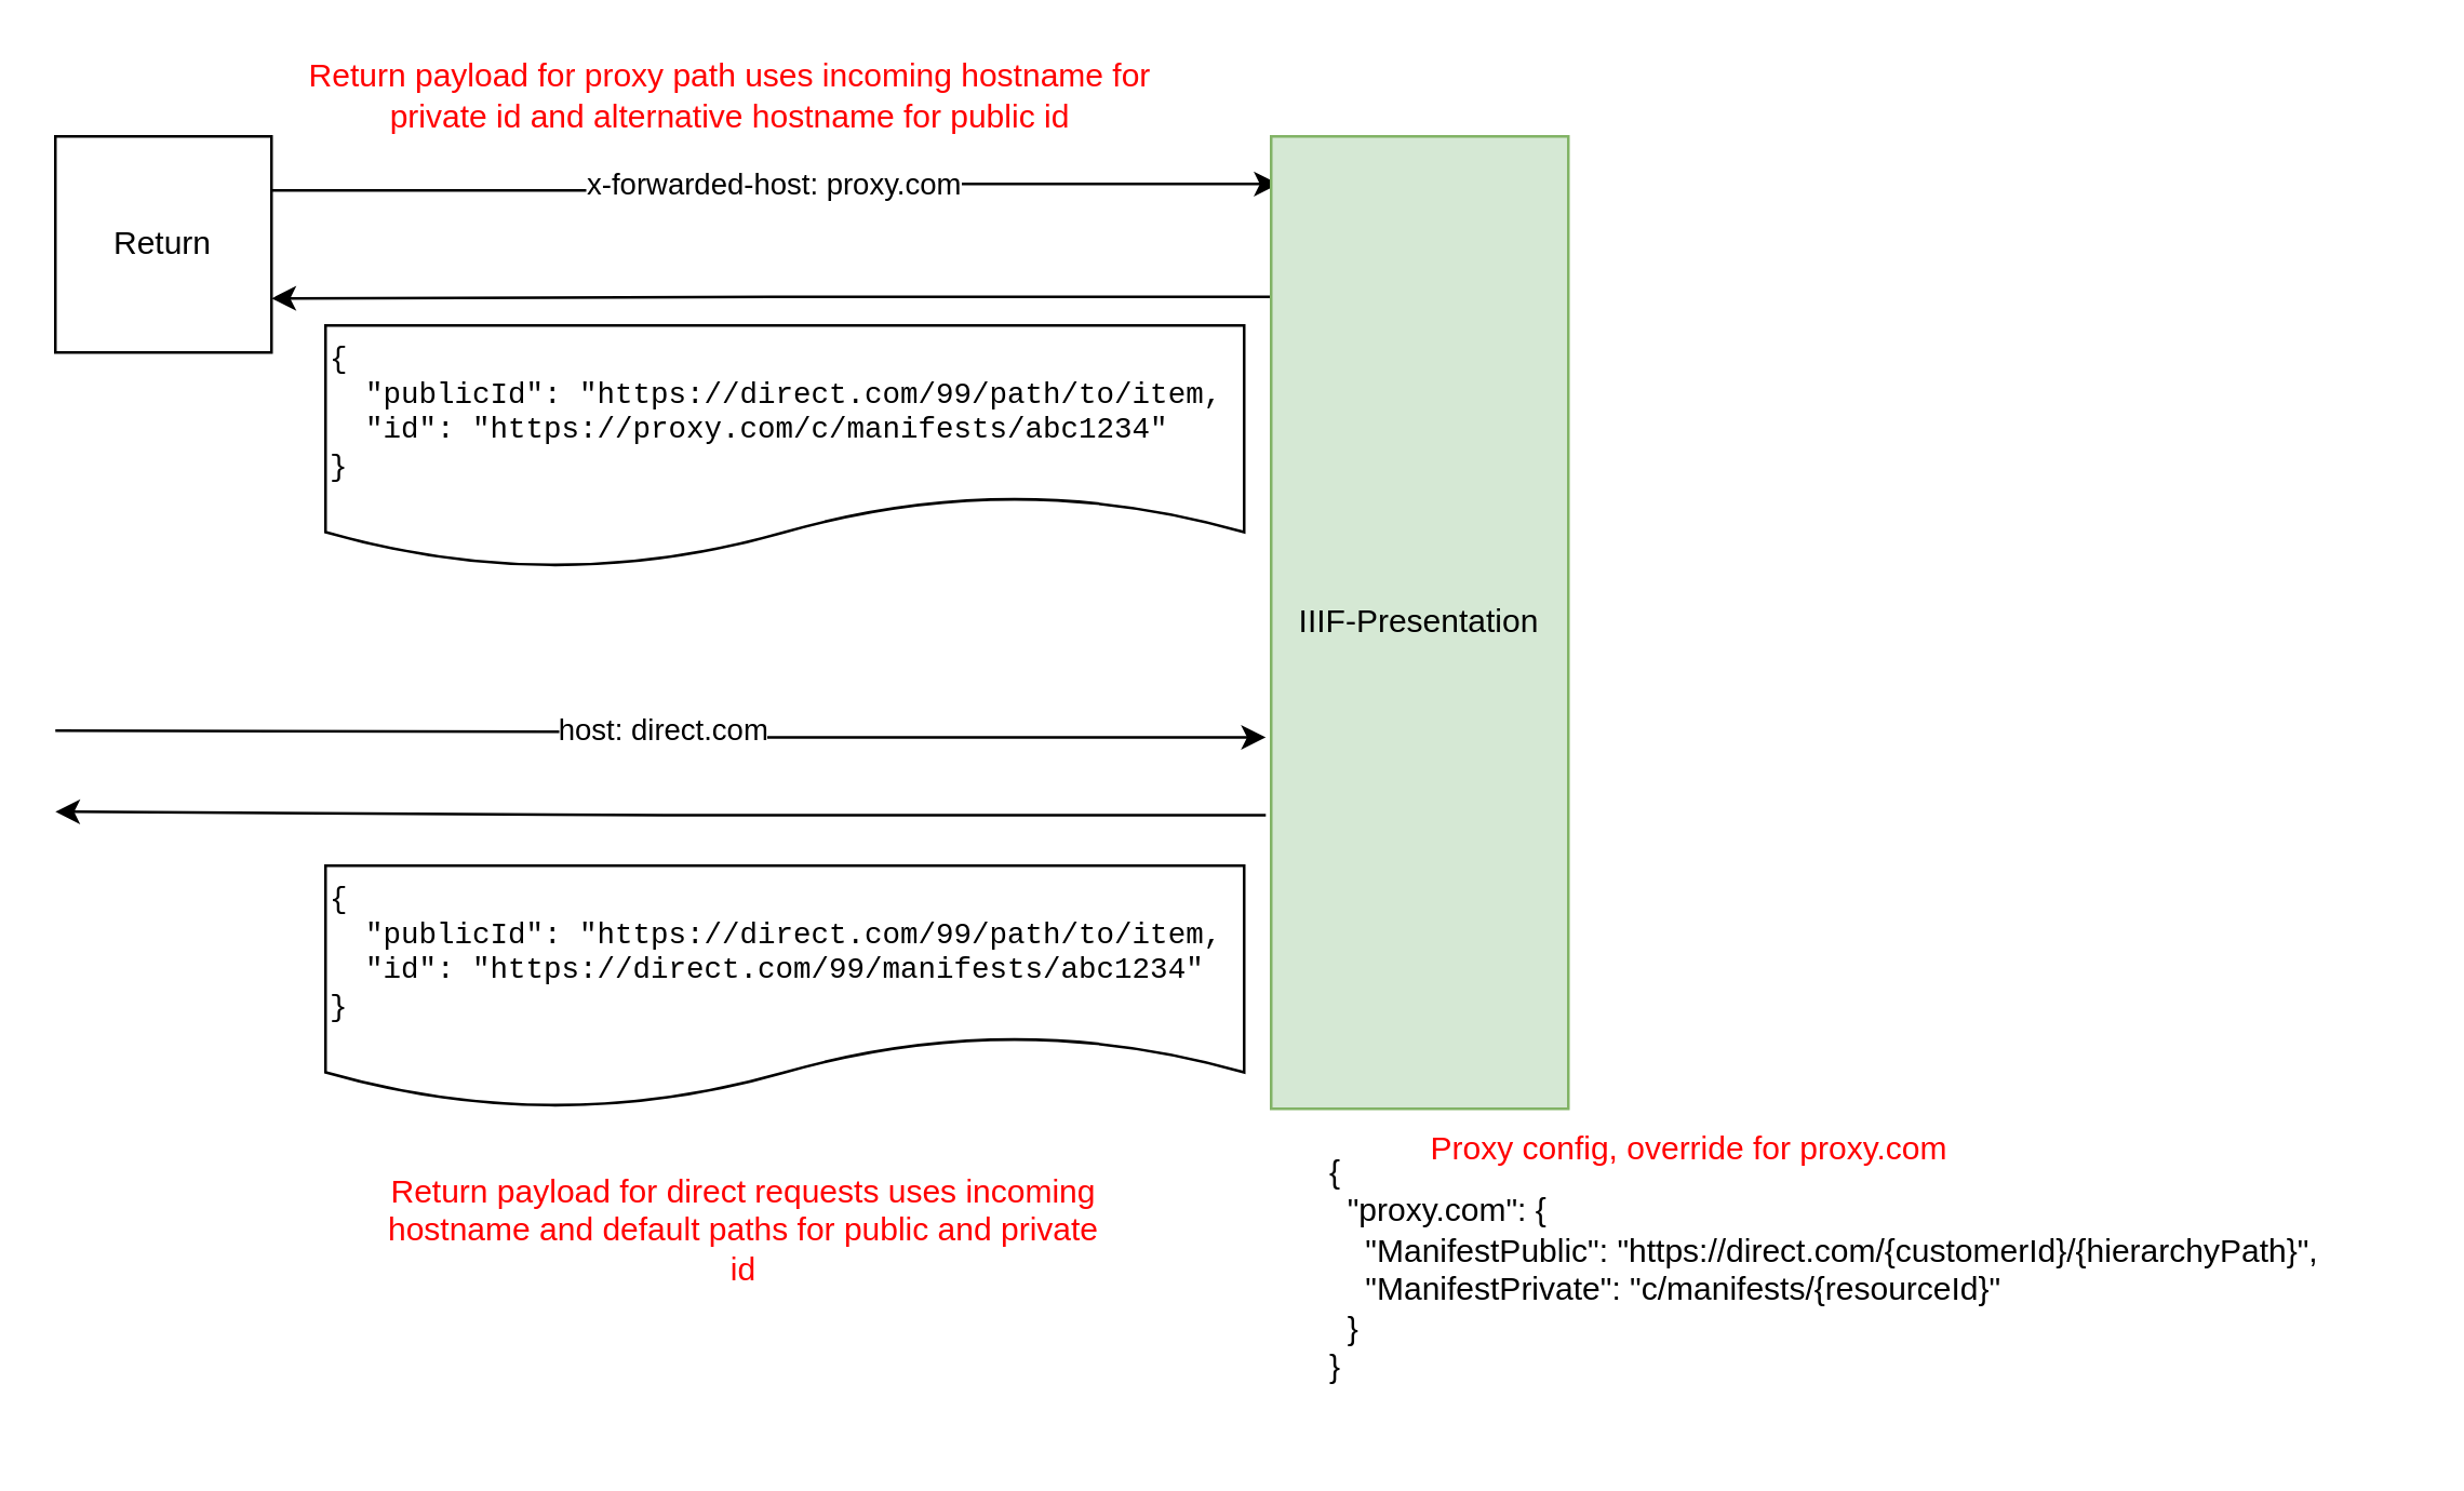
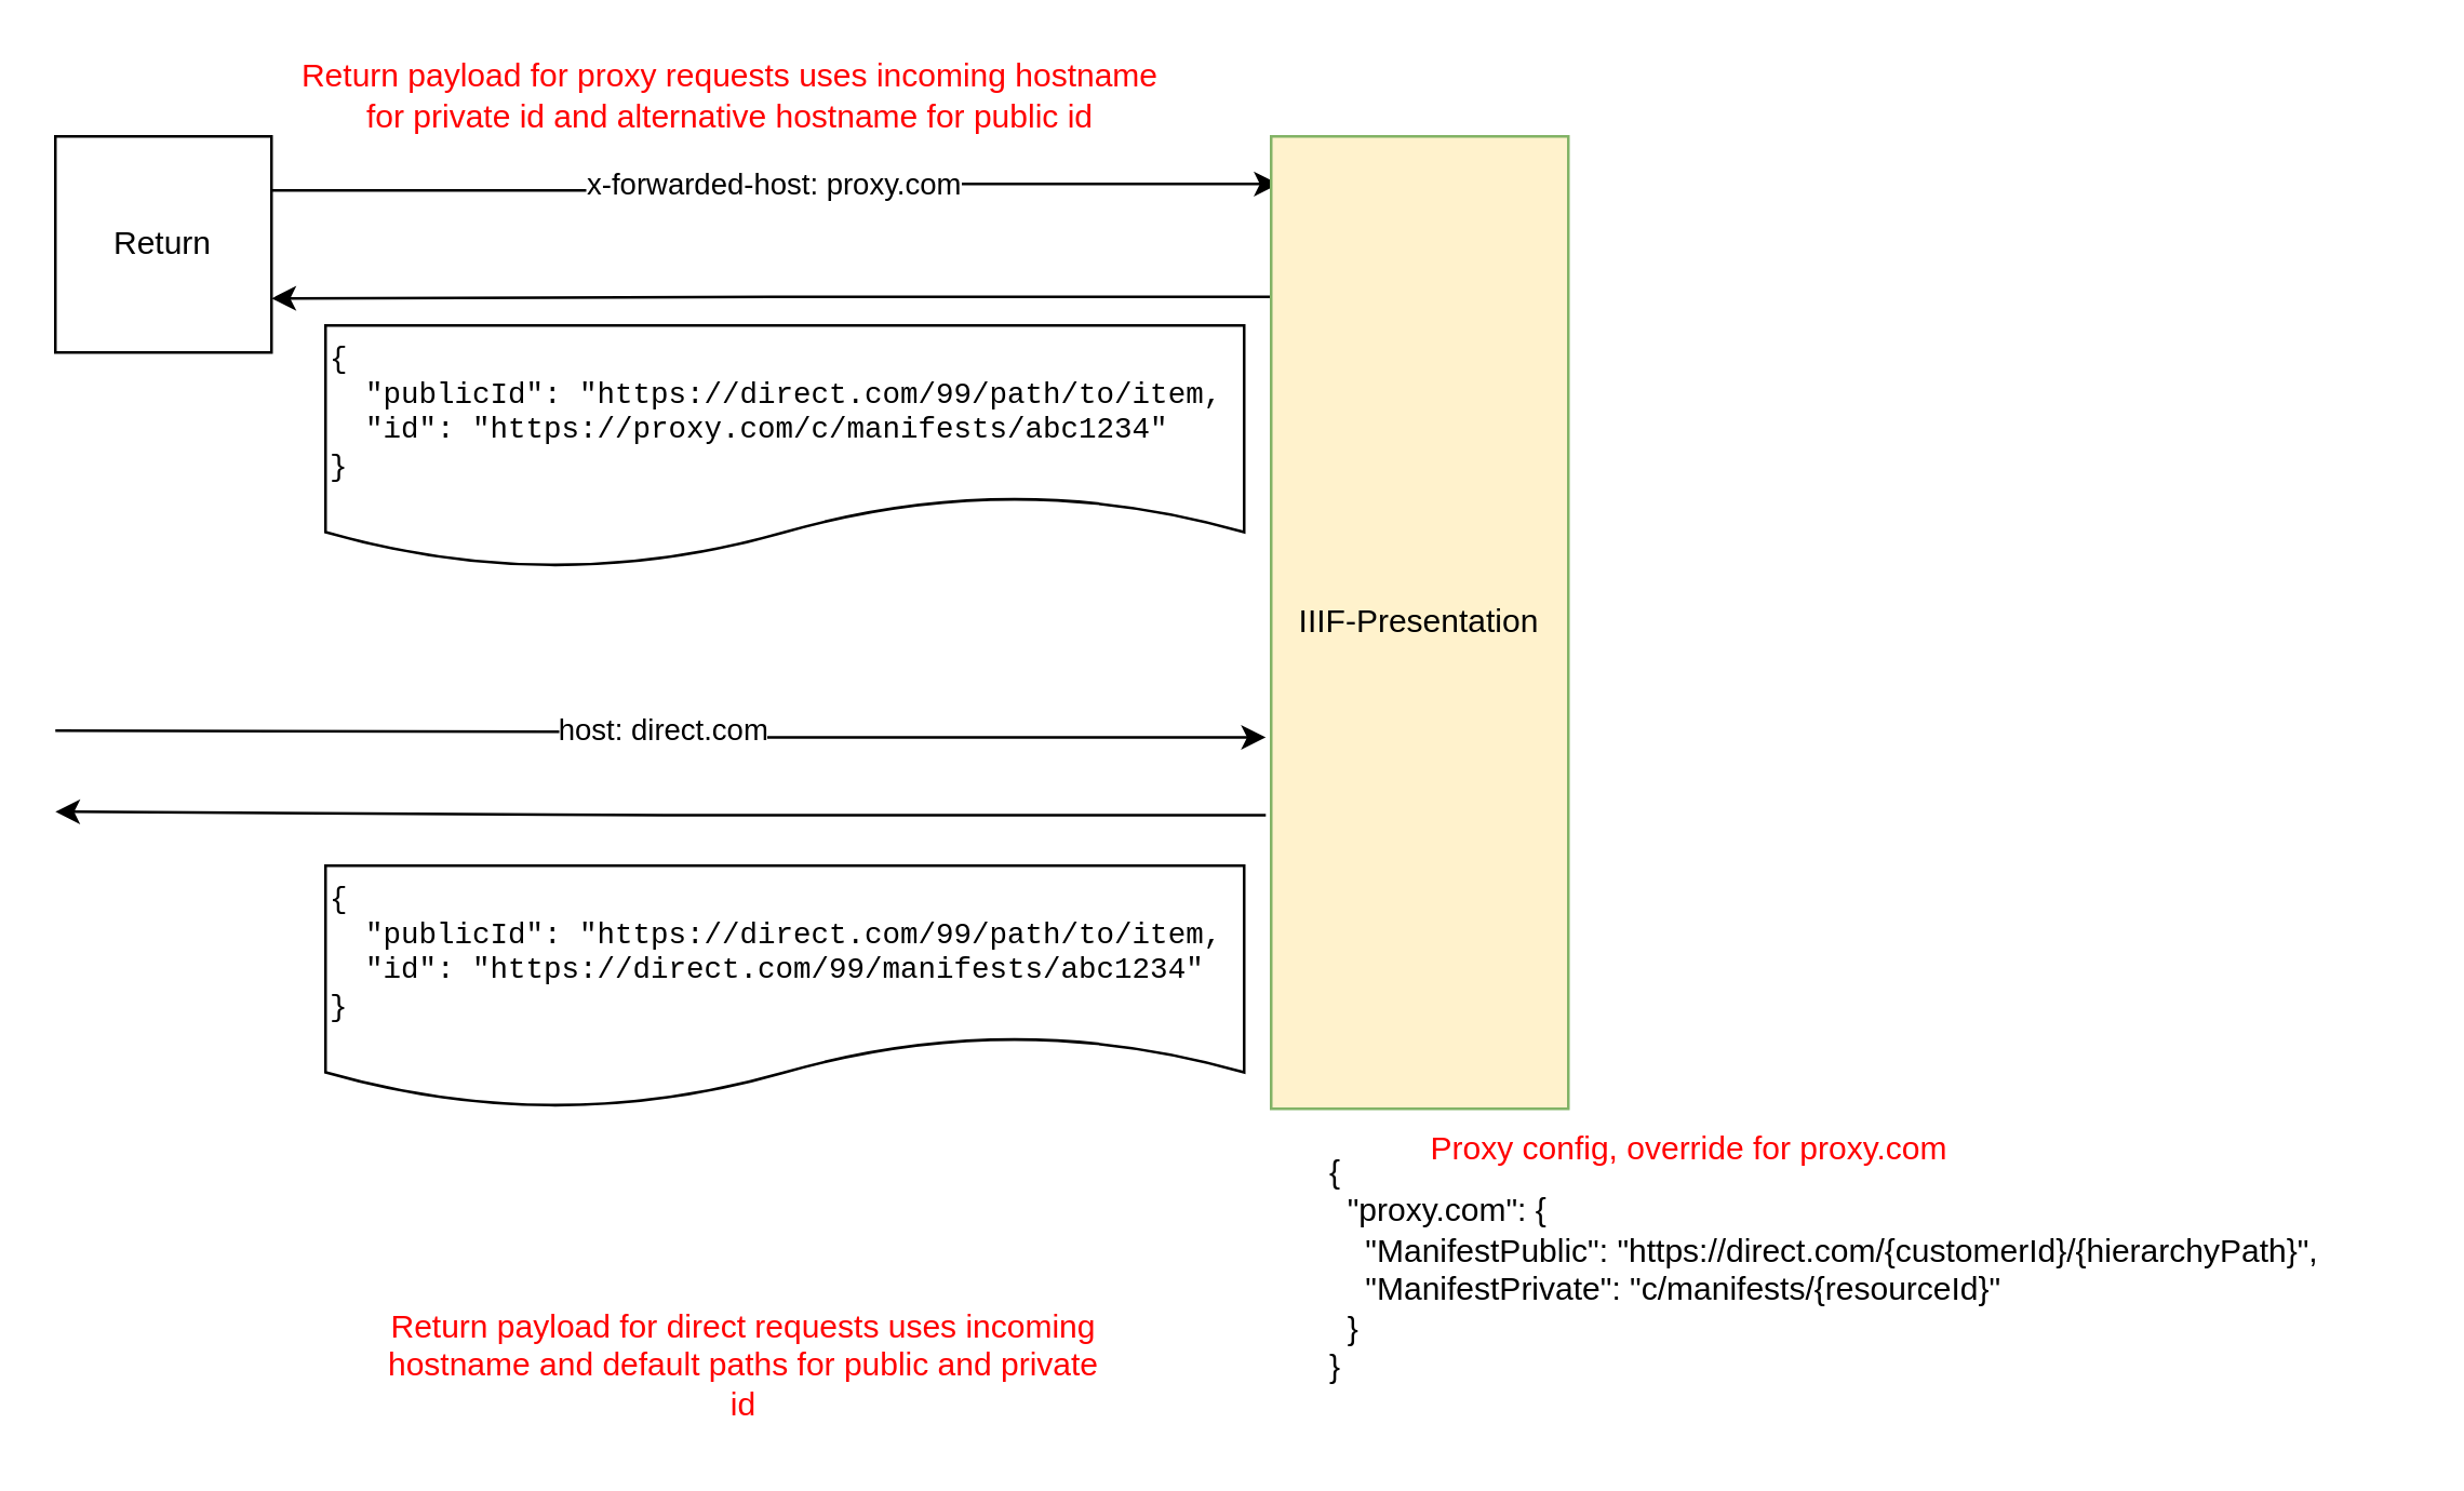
- <mxCell id="12" value="Return payload for proxy path uses incoming hostname for private id and alternative hostname for public id" style="text;html=1;align=center;verticalAlign=middle;whiteSpace=wrap;rounded=0;fontColor=#FF0000;" vertex="1" parent="1"><mxGeometry x="110" y="20" width="320" height="30" as="geometry" /></mxCell>
+ <mxCell id="12" value="Return payload for proxy requests uses incoming hostname for private id and alternative hostname for public id" style="text;html=1;align=center;verticalAlign=middle;whiteSpace=wrap;rounded=0;fontColor=#FF0000;" vertex="1" parent="1"><mxGeometry x="110" y="20" width="320" height="30" as="geometry" /></mxCell>
- <mxCell id="5" value="IIIF-Presentation" style="rounded=0;whiteSpace=wrap;html=1;fillColor=#d5e8d4;strokeColor=#82b366;" vertex="1" parent="1"><mxGeometry x="470" y="50" width="110" height="360" as="geometry" /></mxCell>
+ <mxCell id="5" value="IIIF-Presentation" style="rounded=0;whiteSpace=wrap;html=1;fillColor=#fff2cc;strokeColor=#82b366;" vertex="1" parent="1"><mxGeometry x="470" y="50" width="110" height="360" as="geometry" /></mxCell>
- <mxCell id="13" value="Return payload for direct requests uses incoming hostname and default paths for public and private id" style="text;html=1;align=center;verticalAlign=middle;whiteSpace=wrap;rounded=0;fontColor=#FF0000;" vertex="1" parent="1"><mxGeometry x="140" y="440" width="270" height="30" as="geometry" /></mxCell>
+ <mxCell id="13" value="Return payload for direct requests uses incoming hostname and default paths for public and private id" style="text;html=1;align=center;verticalAlign=middle;whiteSpace=wrap;rounded=0;fontColor=#FF0000;" vertex="1" parent="1"><mxGeometry x="140" y="490" width="270" height="30" as="geometry" /></mxCell>
